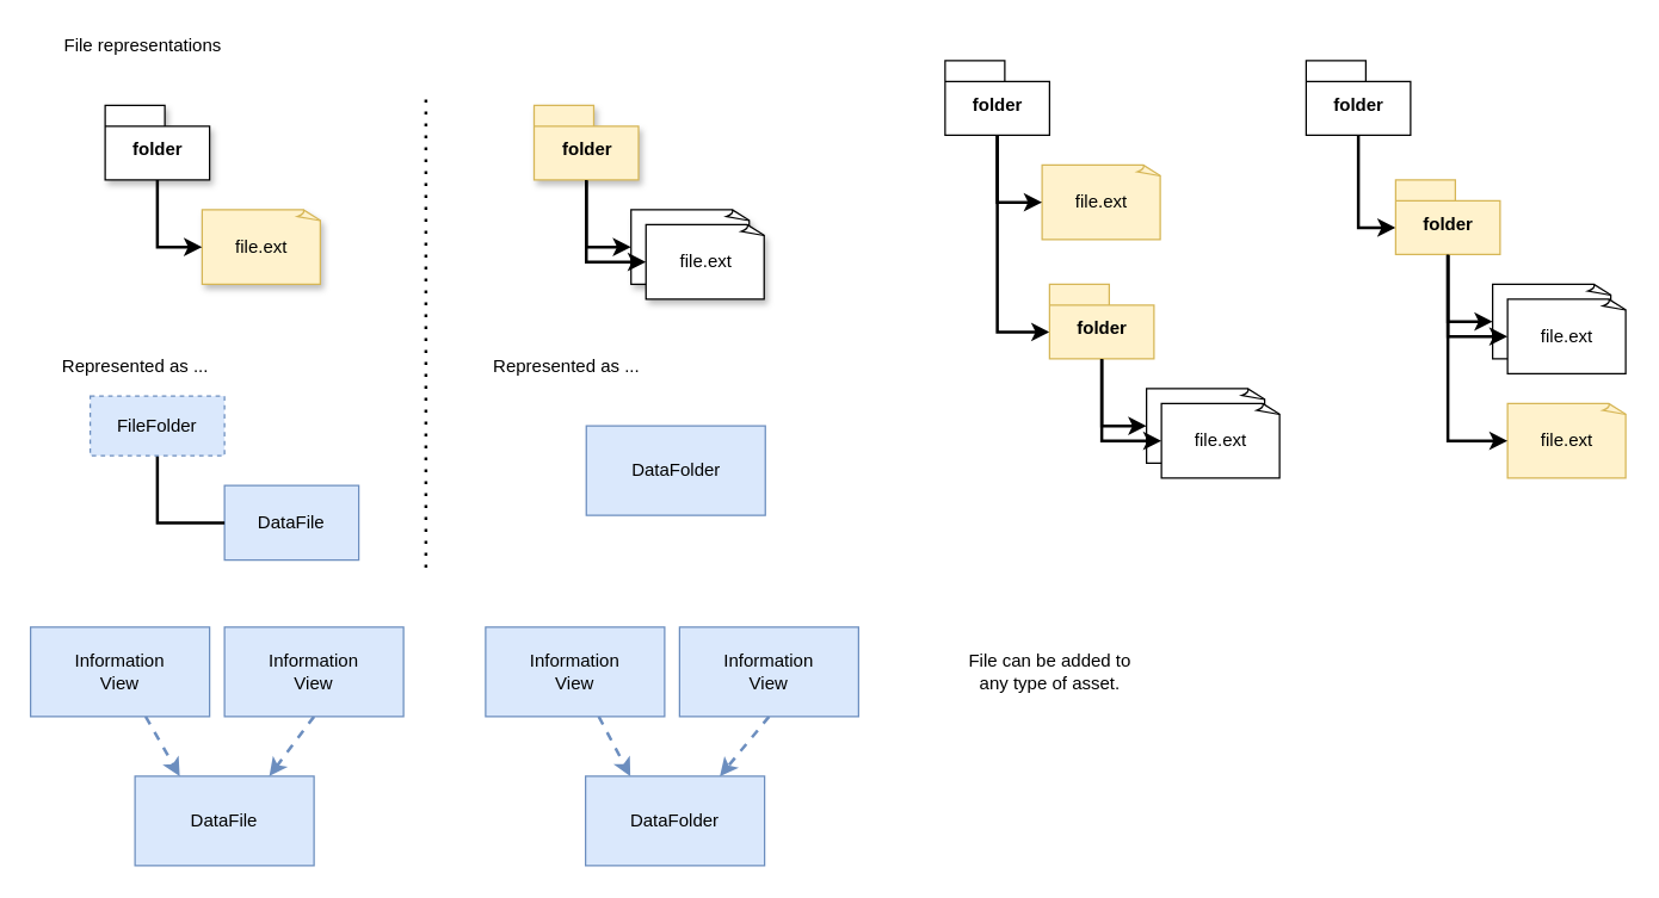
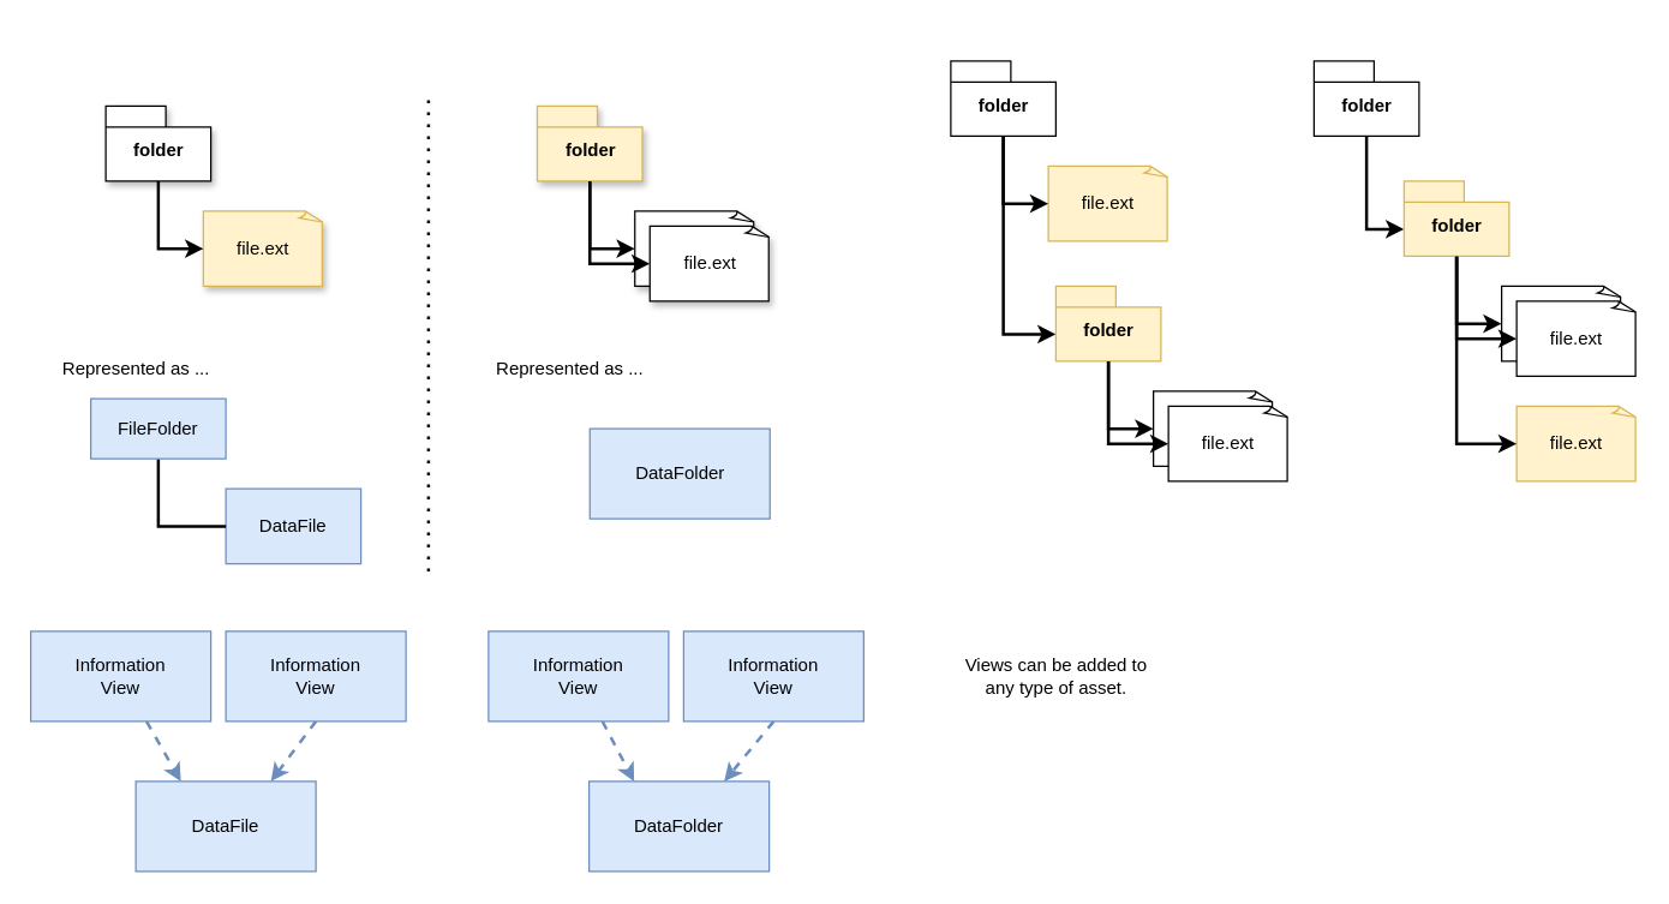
- <mxCell id="2" value="File representations" style="text;html=1;align=center;verticalAlign=middle;resizable=0;points=[];autosize=1;" parent="1" vertex="1"><mxGeometry x="35" y="20" width="120" height="20" as="geometry" /></mxCell>
- <mxCell id="45" value="FileFolder" style="rounded=0;whiteSpace=wrap;html=1;fillColor=#dae8fc;strokeColor=#6c8ebf;dashed=1;" parent="1" vertex="1"><mxGeometry x="60" y="265" width="90" height="40" as="geometry" /></mxCell>
+ <mxCell id="45" value="FileFolder" style="rounded=0;whiteSpace=wrap;html=1;fillColor=#dae8fc;strokeColor=#6c8ebf;" parent="1" vertex="1"><mxGeometry x="60" y="265" width="90" height="40" as="geometry" /></mxCell>
- <mxCell id="23" value="File can be added to&lt;br&gt;any type of asset." style="text;html=1;align=center;verticalAlign=middle;resizable=0;points=[];autosize=1;fontSize=12;" parent="1" vertex="1"><mxGeometry x="633" y="435" width="140" height="30" as="geometry" /></mxCell>
+ <mxCell id="23" value="Views can be added to&lt;br&gt;any type of asset." style="text;html=1;align=center;verticalAlign=middle;resizable=0;points=[];autosize=1;fontSize=12;" parent="1" vertex="1"><mxGeometry x="633" y="435" width="140" height="30" as="geometry" /></mxCell>
